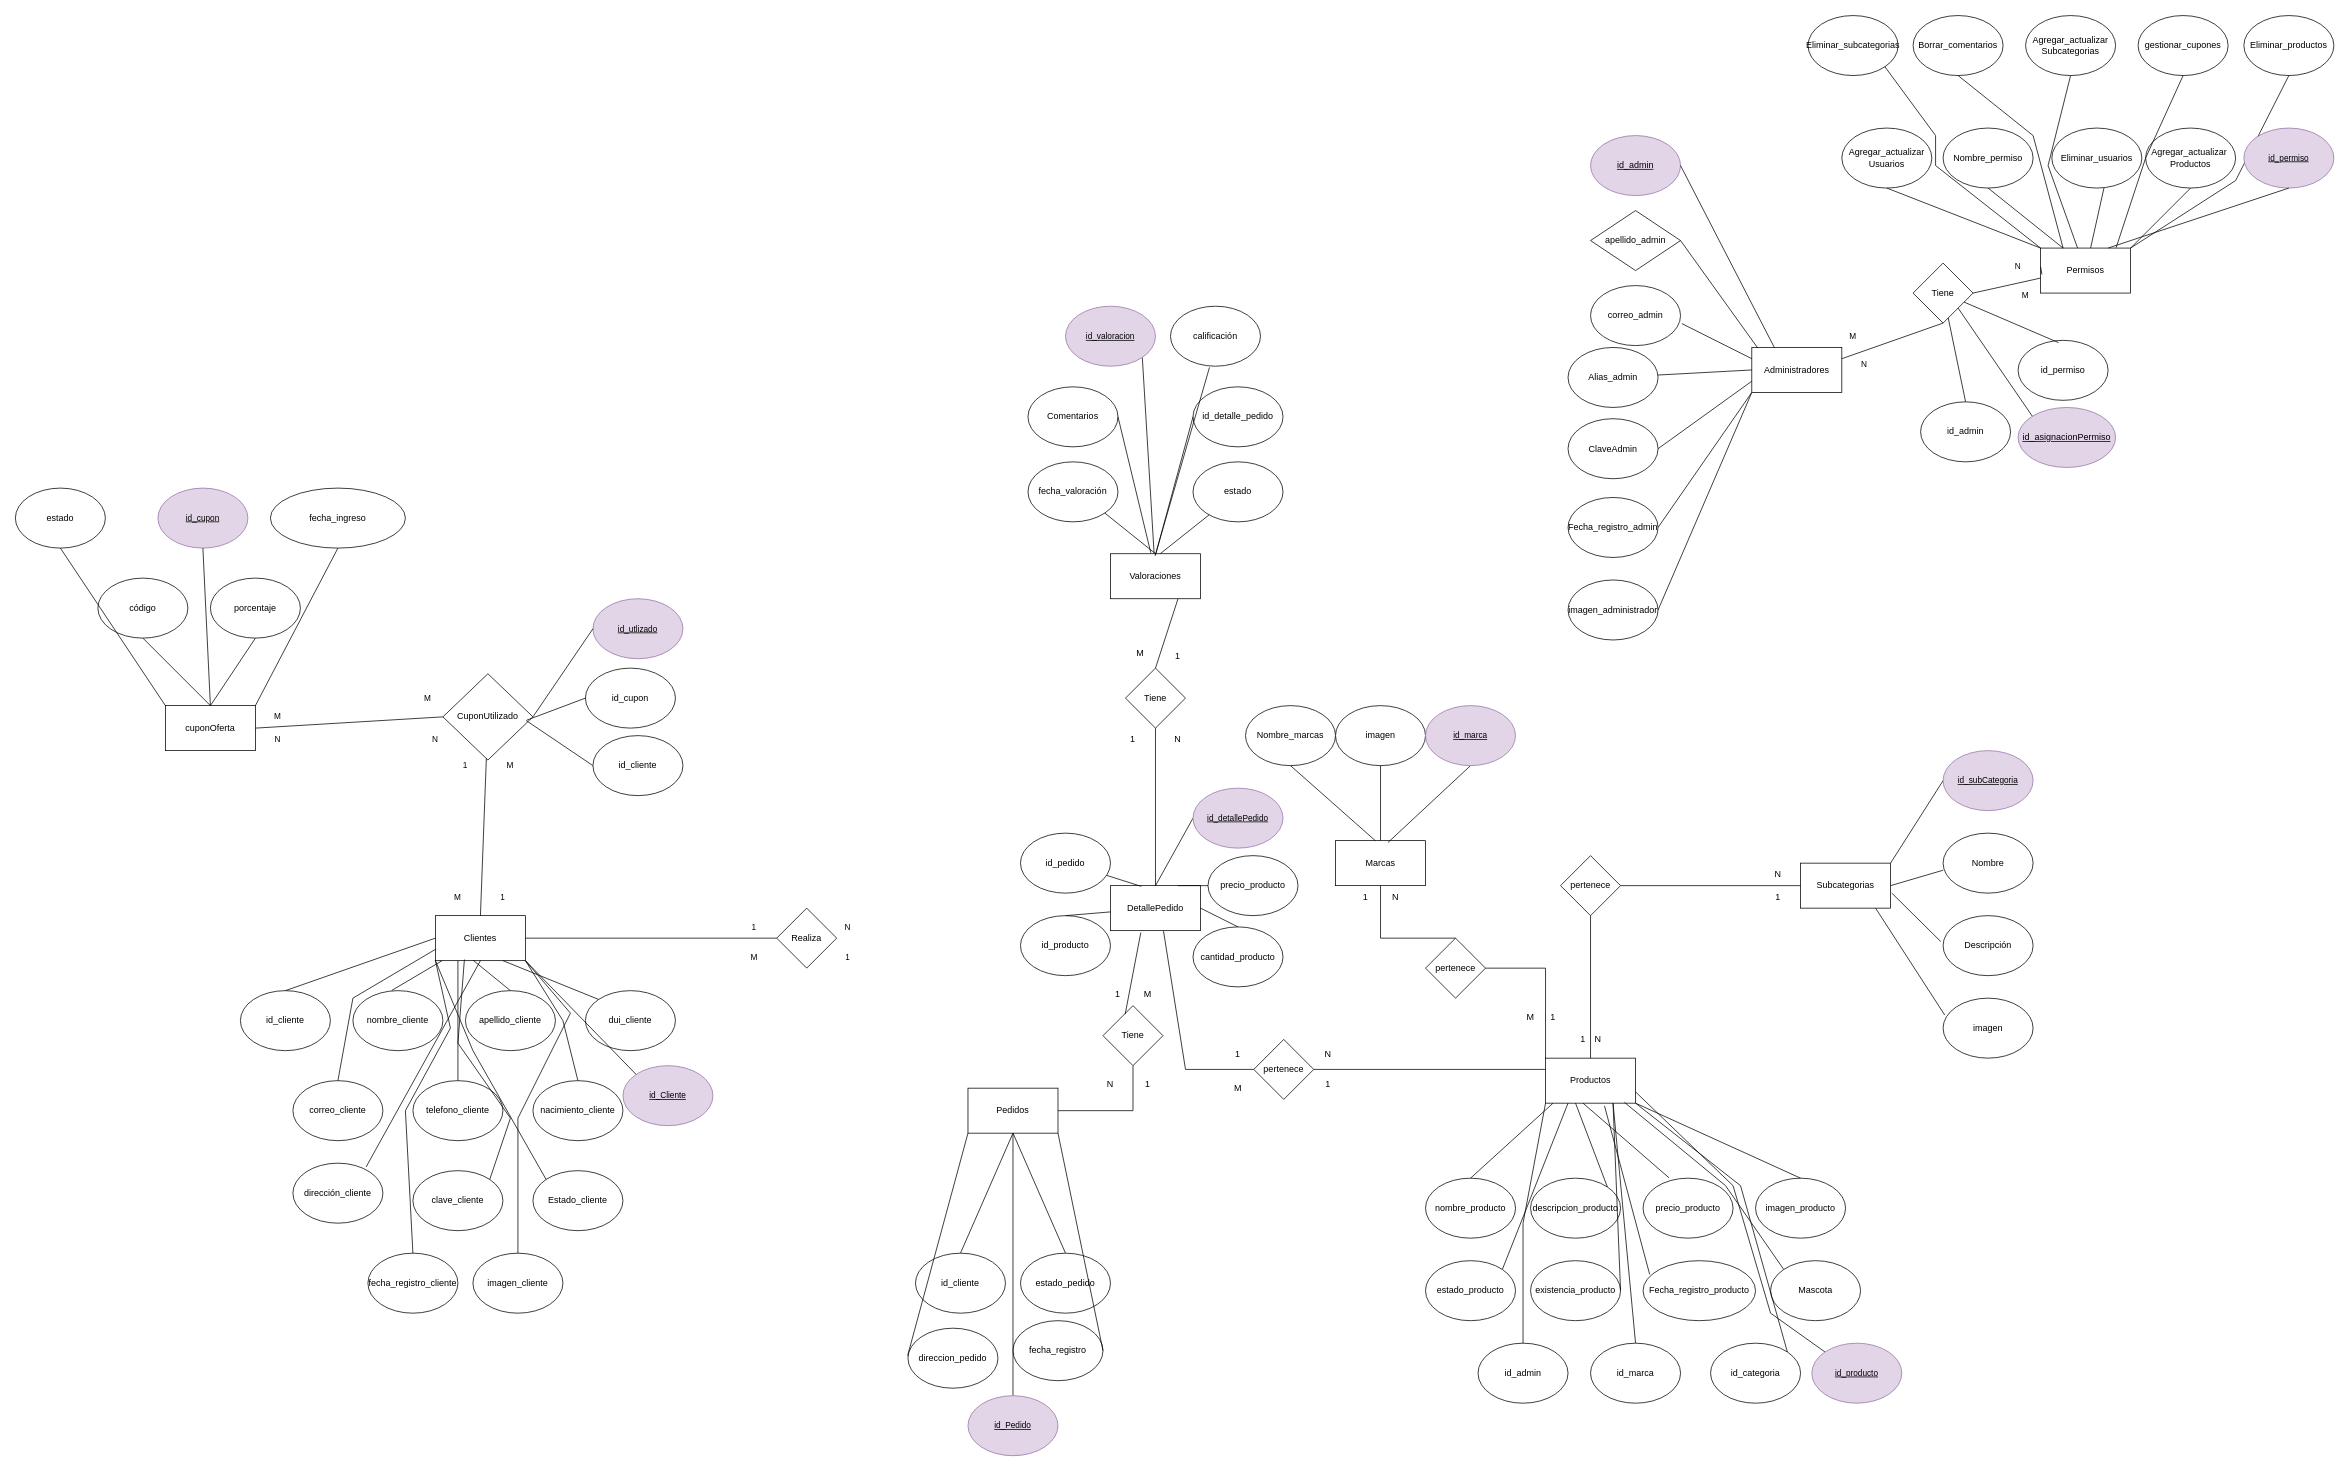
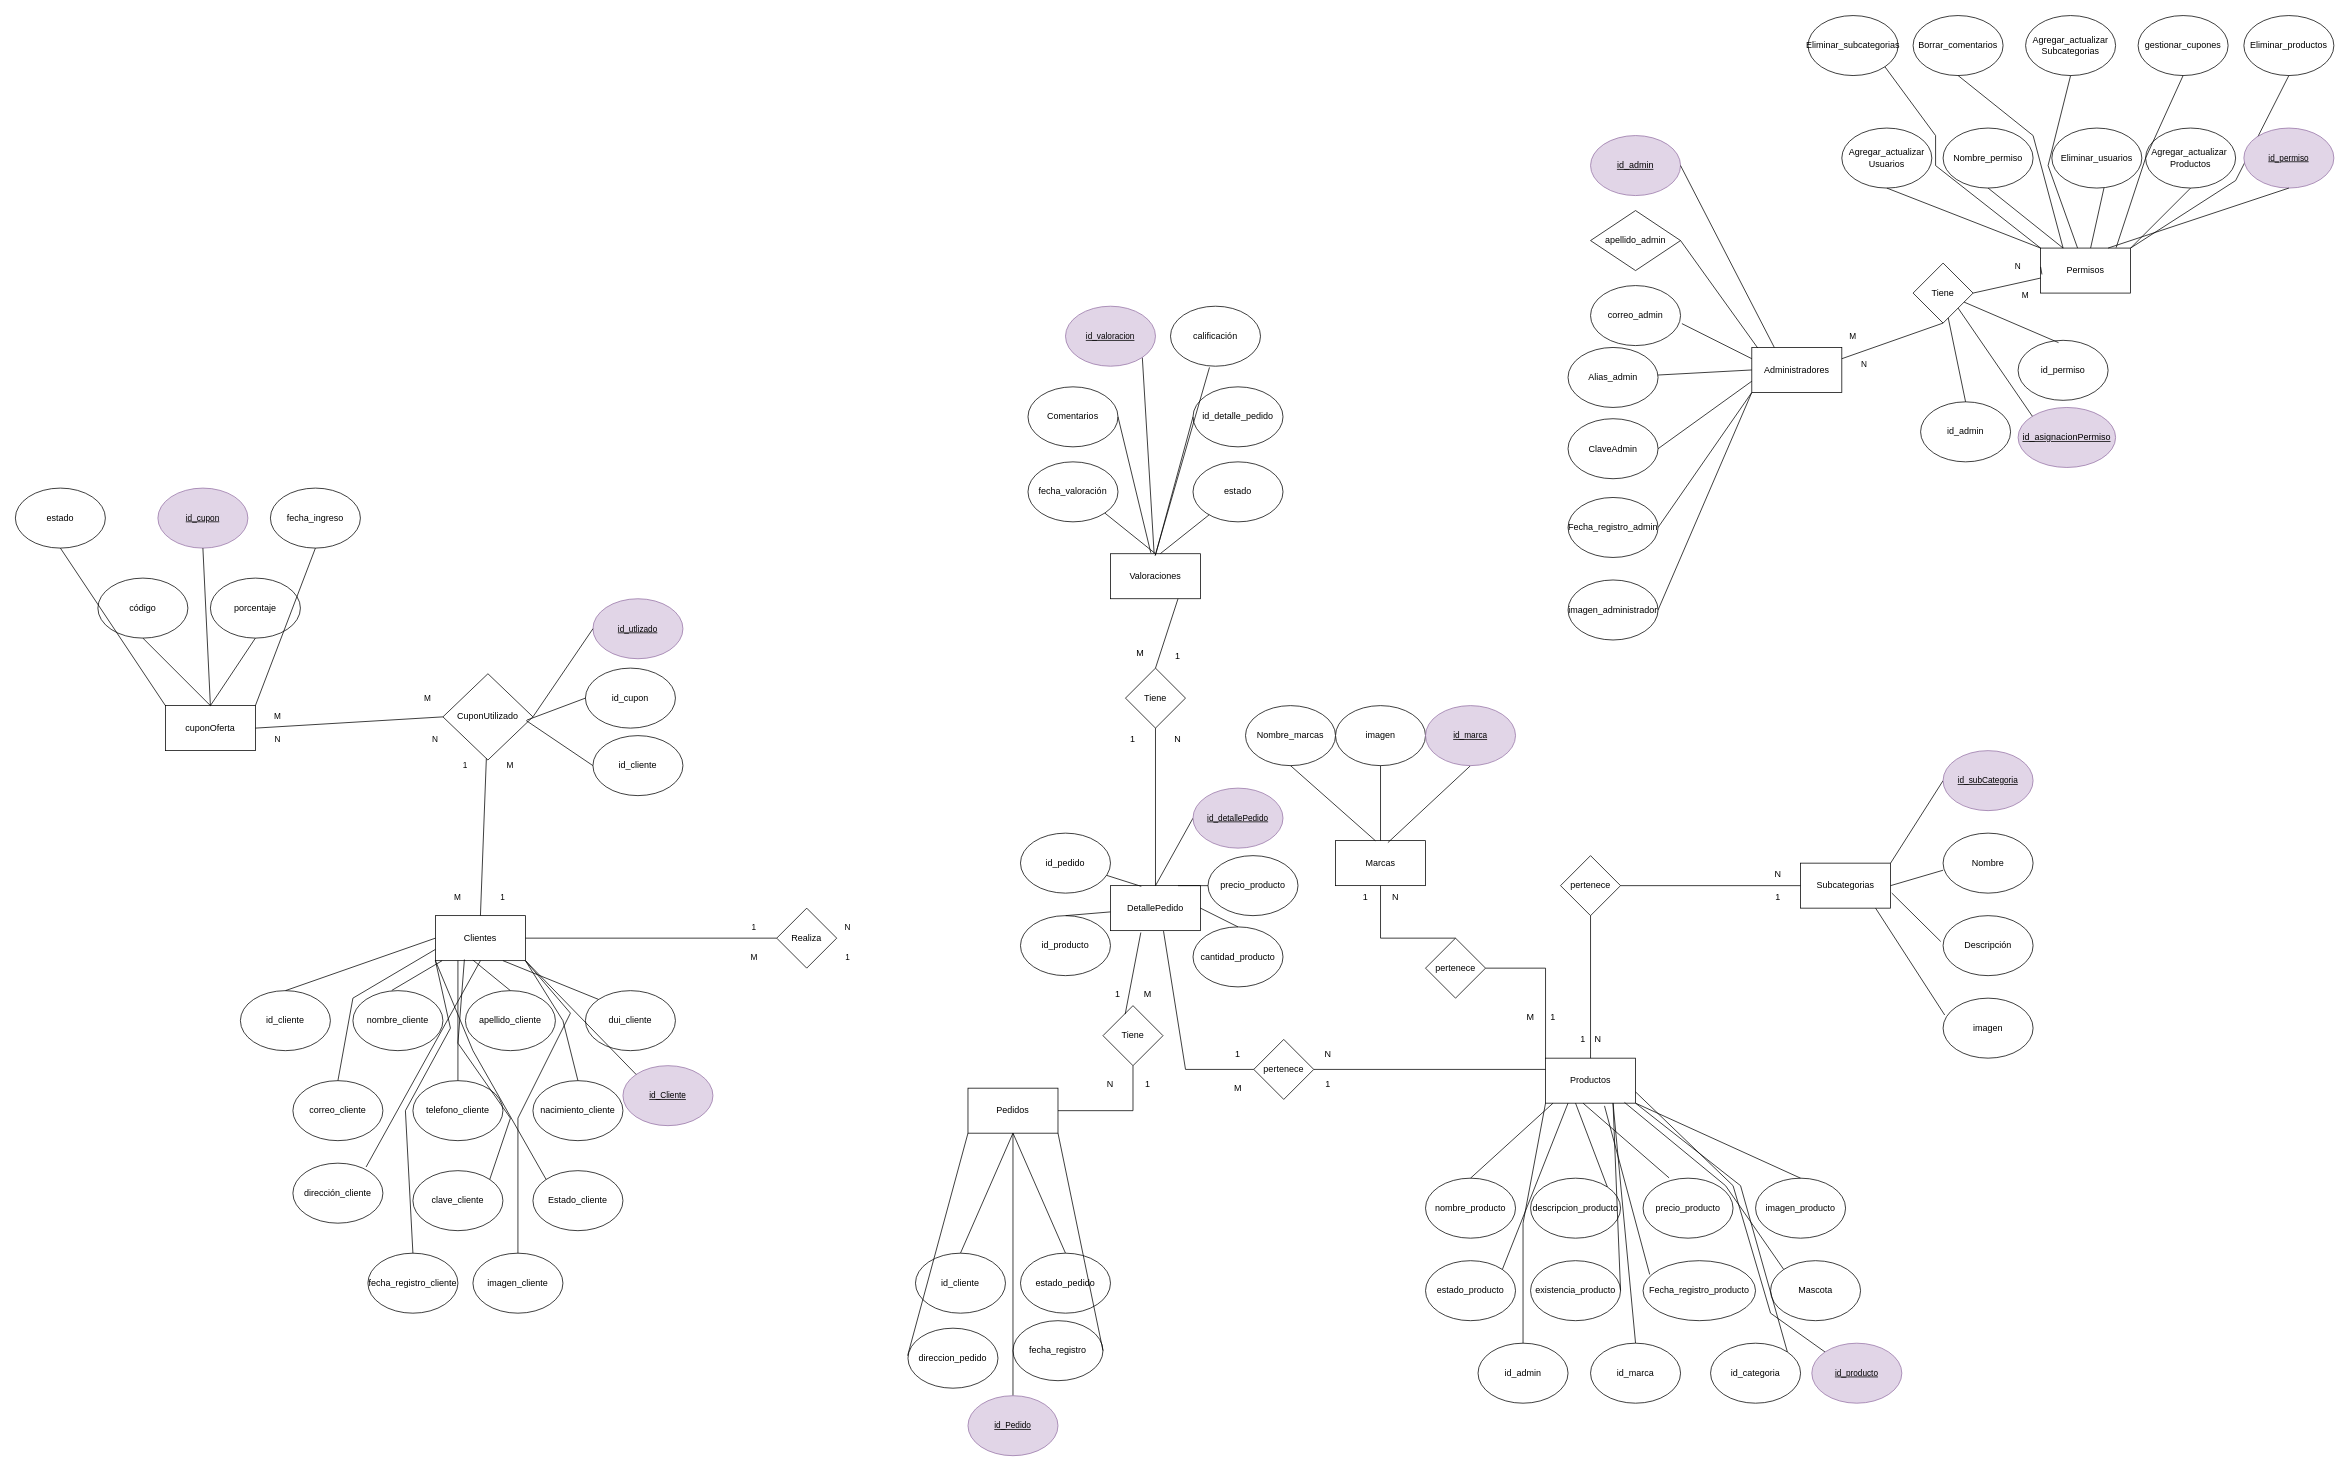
- <mxCell id="76" value="fecha_ingreso" style="ellipse;whiteSpace=wrap;html=1;" parent="1" vertex="1"><mxGeometry x="360" y="650" width="180" height="80" as="geometry" /></mxCell>
+ <mxCell id="76" value="fecha_ingreso" style="ellipse;whiteSpace=wrap;html=1;" parent="1" vertex="1"><mxGeometry x="360" y="650" width="120" height="80" as="geometry" /></mxCell>
